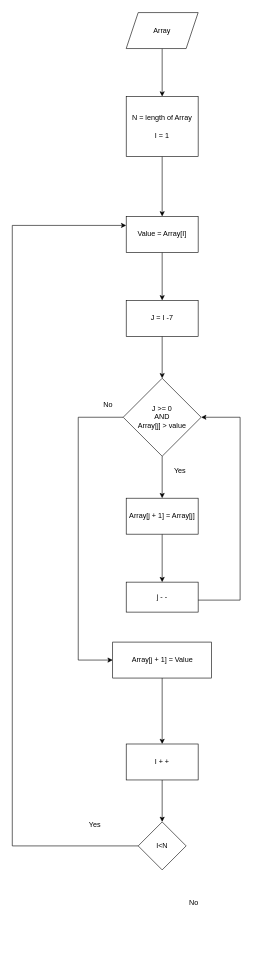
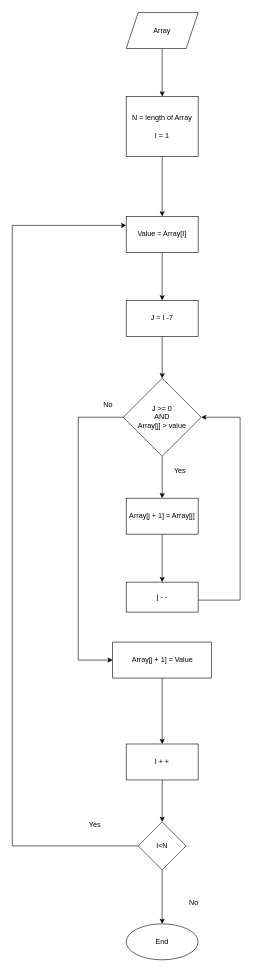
+ <mxCell id="21" value="" style="edgeStyle=orthogonalEdgeStyle;rounded=0;orthogonalLoop=1;jettySize=auto;html=1;" edge="1" parent="1" source="23" target="24"><mxGeometry relative="1" as="geometry" /></mxCell>
+ <mxCell id="24" value="End" style="ellipse;whiteSpace=wrap;html=1;rounded=0;" vertex="1" parent="1"><mxGeometry x="210" y="1540" width="120" height="60" as="geometry" /></mxCell>
